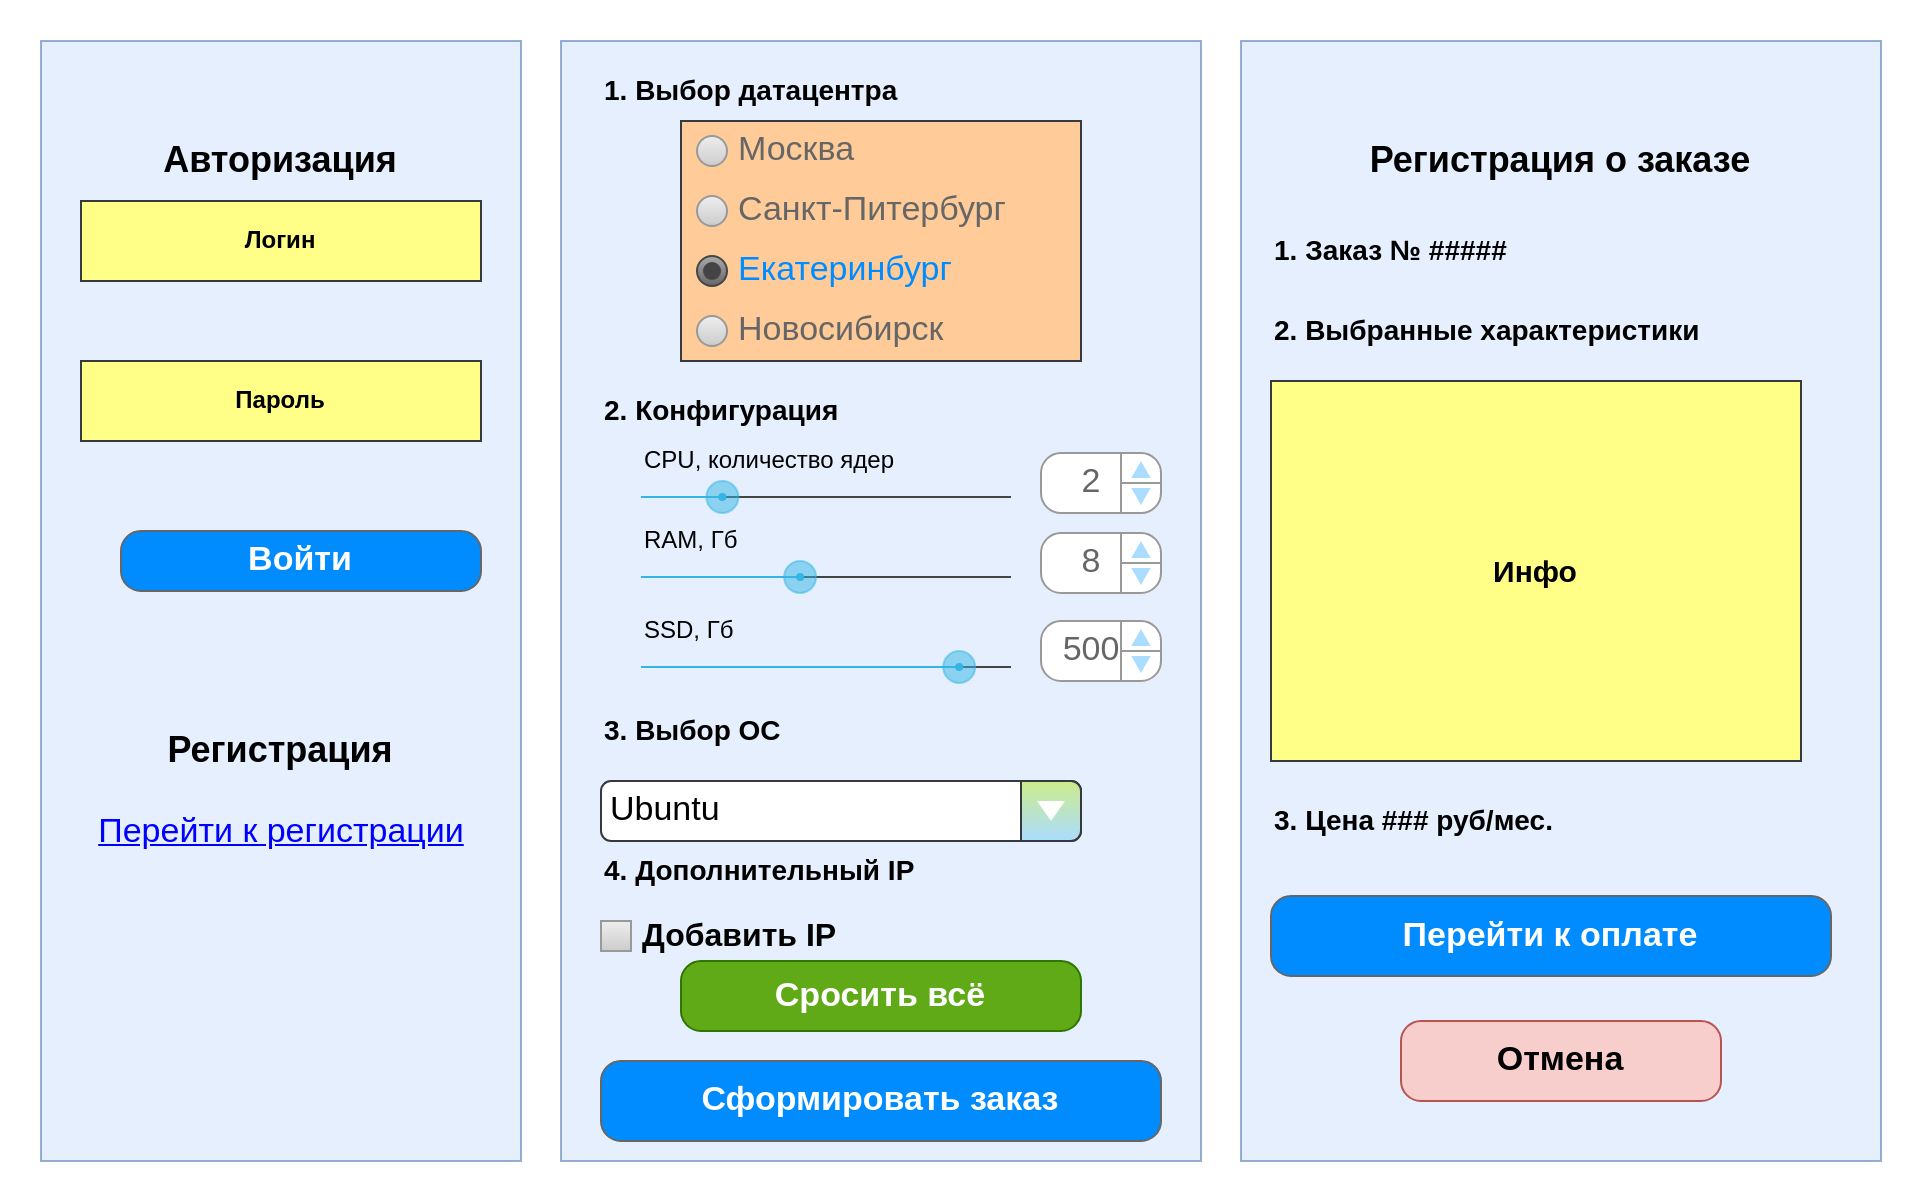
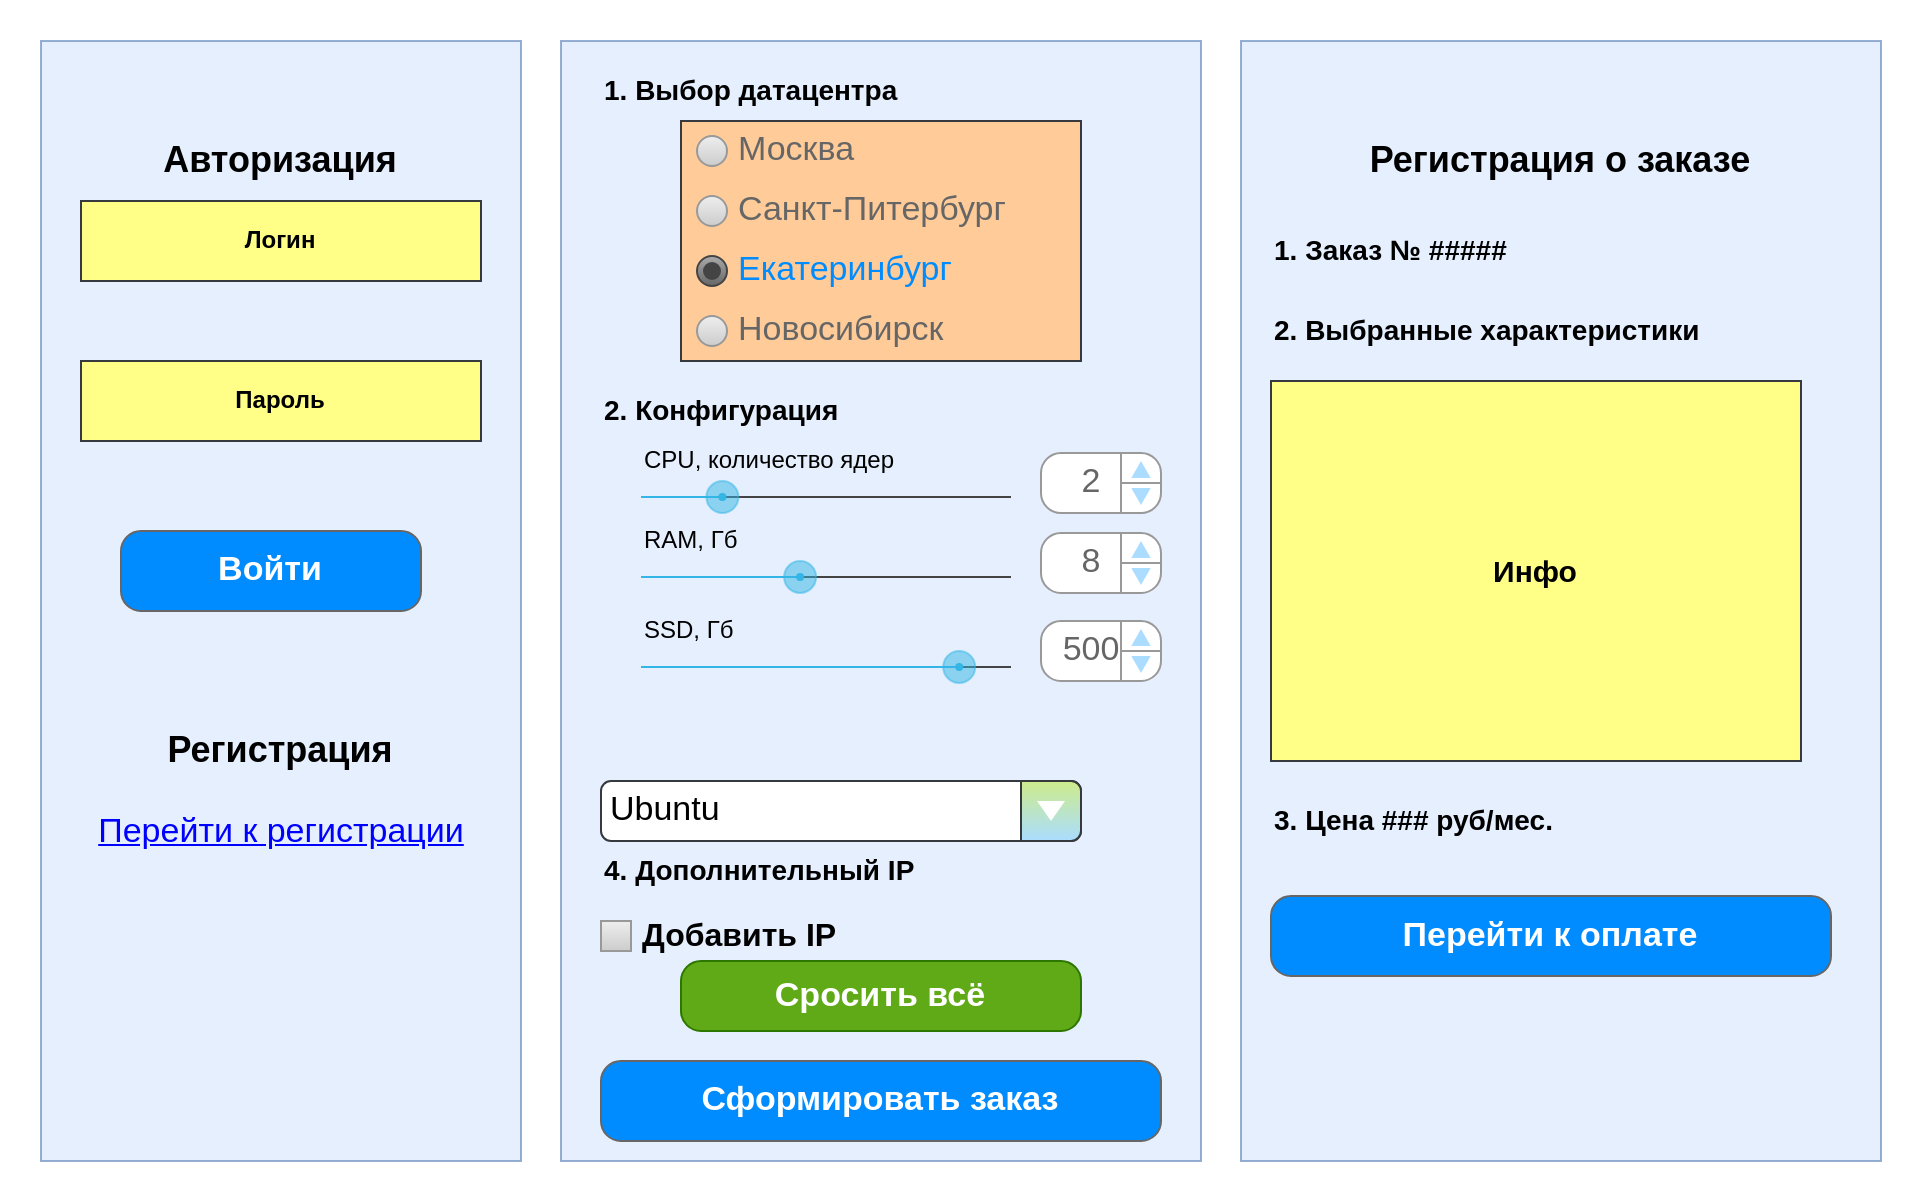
- <mxCell id="29" value="Войти" style="strokeWidth=1;shadow=0;dashed=0;align=center;html=1;shape=mxgraph.mockup.buttons.button;strokeColor=#666666;fontColor=#ffffff;mainText=;buttonStyle=round;fontSize=17;fontStyle=1;fillColor=#008cff;whiteSpace=wrap;" vertex="1" parent="1"><mxGeometry x="60" y="265" width="180" height="30" as="geometry" /></mxCell>
+ <mxCell id="29" value="Войти" style="strokeWidth=1;shadow=0;dashed=0;align=center;html=1;shape=mxgraph.mockup.buttons.button;strokeColor=#666666;fontColor=#ffffff;mainText=;buttonStyle=round;fontSize=17;fontStyle=1;fillColor=#008cff;whiteSpace=wrap;" vertex="1" parent="1"><mxGeometry x="60" y="265" width="150" height="40" as="geometry" /></mxCell>
- <mxCell id="20" value="&lt;div align=&quot;left&quot;&gt;&lt;b&gt;&lt;font style=&quot;font-size: 14px;&quot;&gt;3. Выбор ОС&lt;br&gt;&lt;/font&gt;&lt;/b&gt;&lt;/div&gt;" style="text;html=1;strokeColor=none;fillColor=none;align=left;verticalAlign=middle;whiteSpace=wrap;rounded=0;" vertex="1" parent="1"><mxGeometry x="300" y="350" width="260" height="30" as="geometry" /></mxCell>
- <mxCell id="40" value="Отмена" style="strokeWidth=1;shadow=0;dashed=0;align=center;html=1;shape=mxgraph.mockup.buttons.button;strokeColor=#b85450;mainText=;buttonStyle=round;fontSize=17;fontStyle=1;fillColor=#f8cecc;whiteSpace=wrap;" vertex="1" parent="1"><mxGeometry x="700" y="510" width="160" height="40" as="geometry" /></mxCell>
